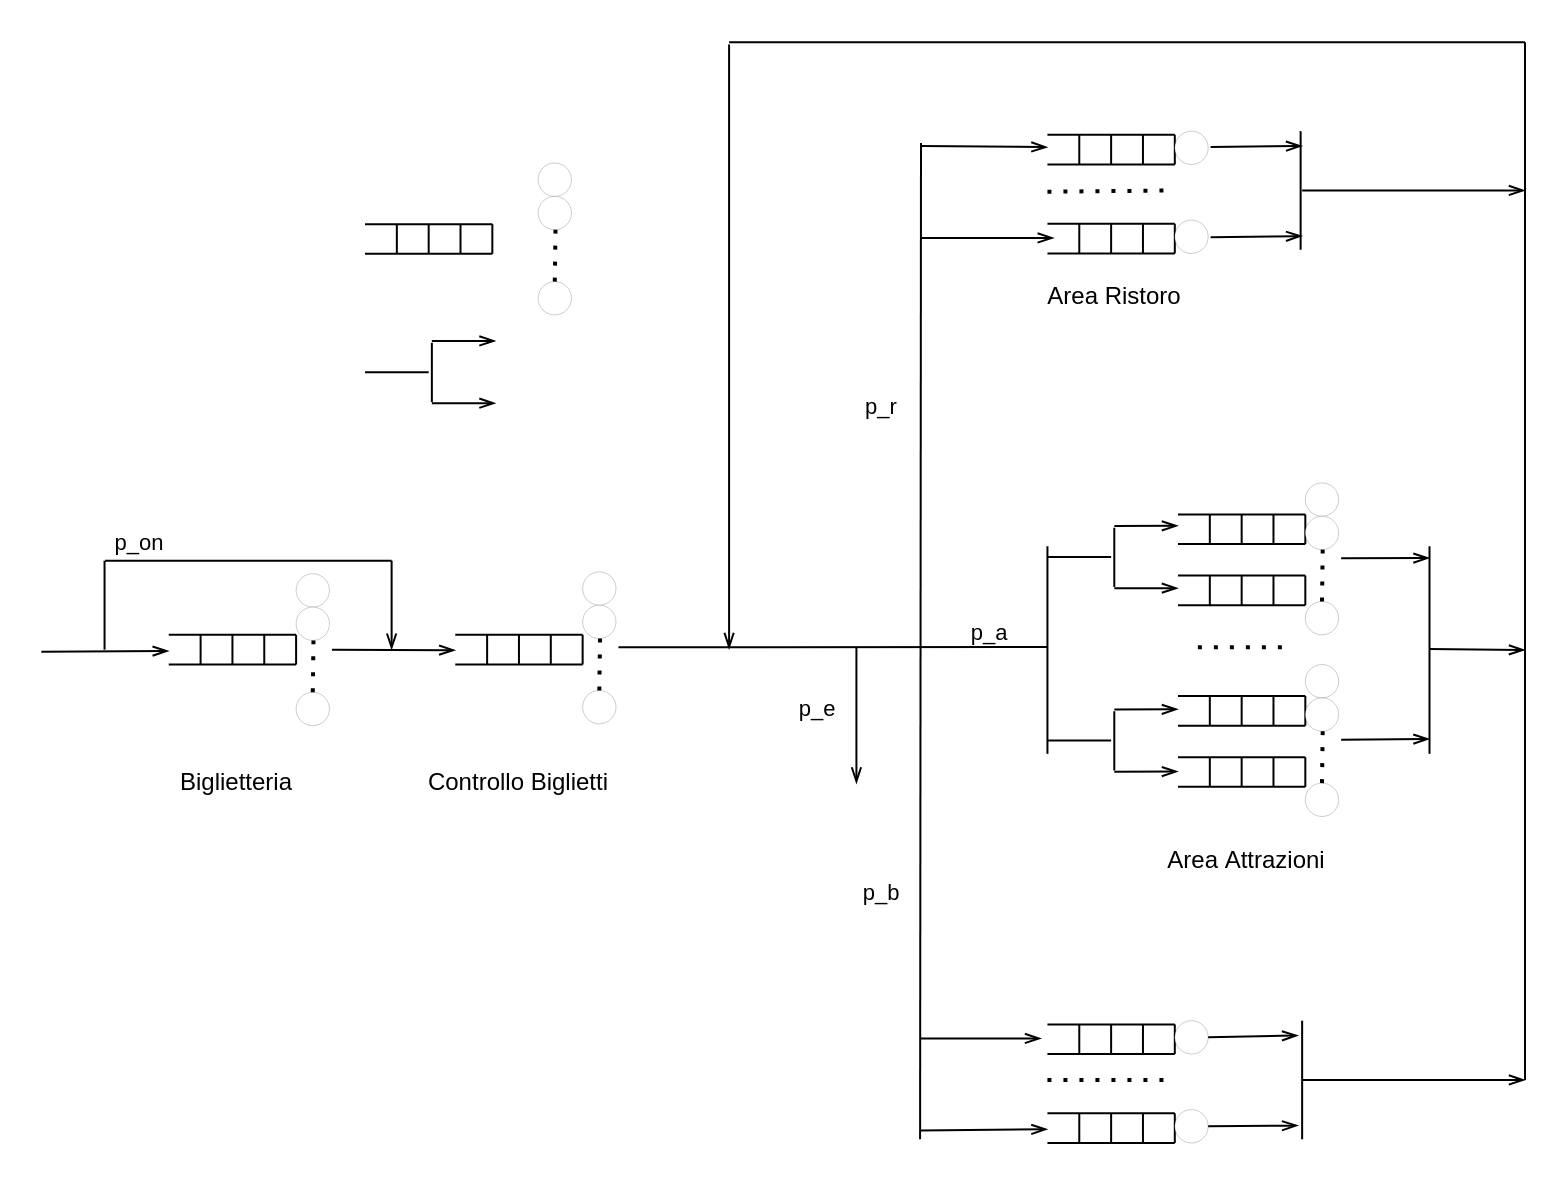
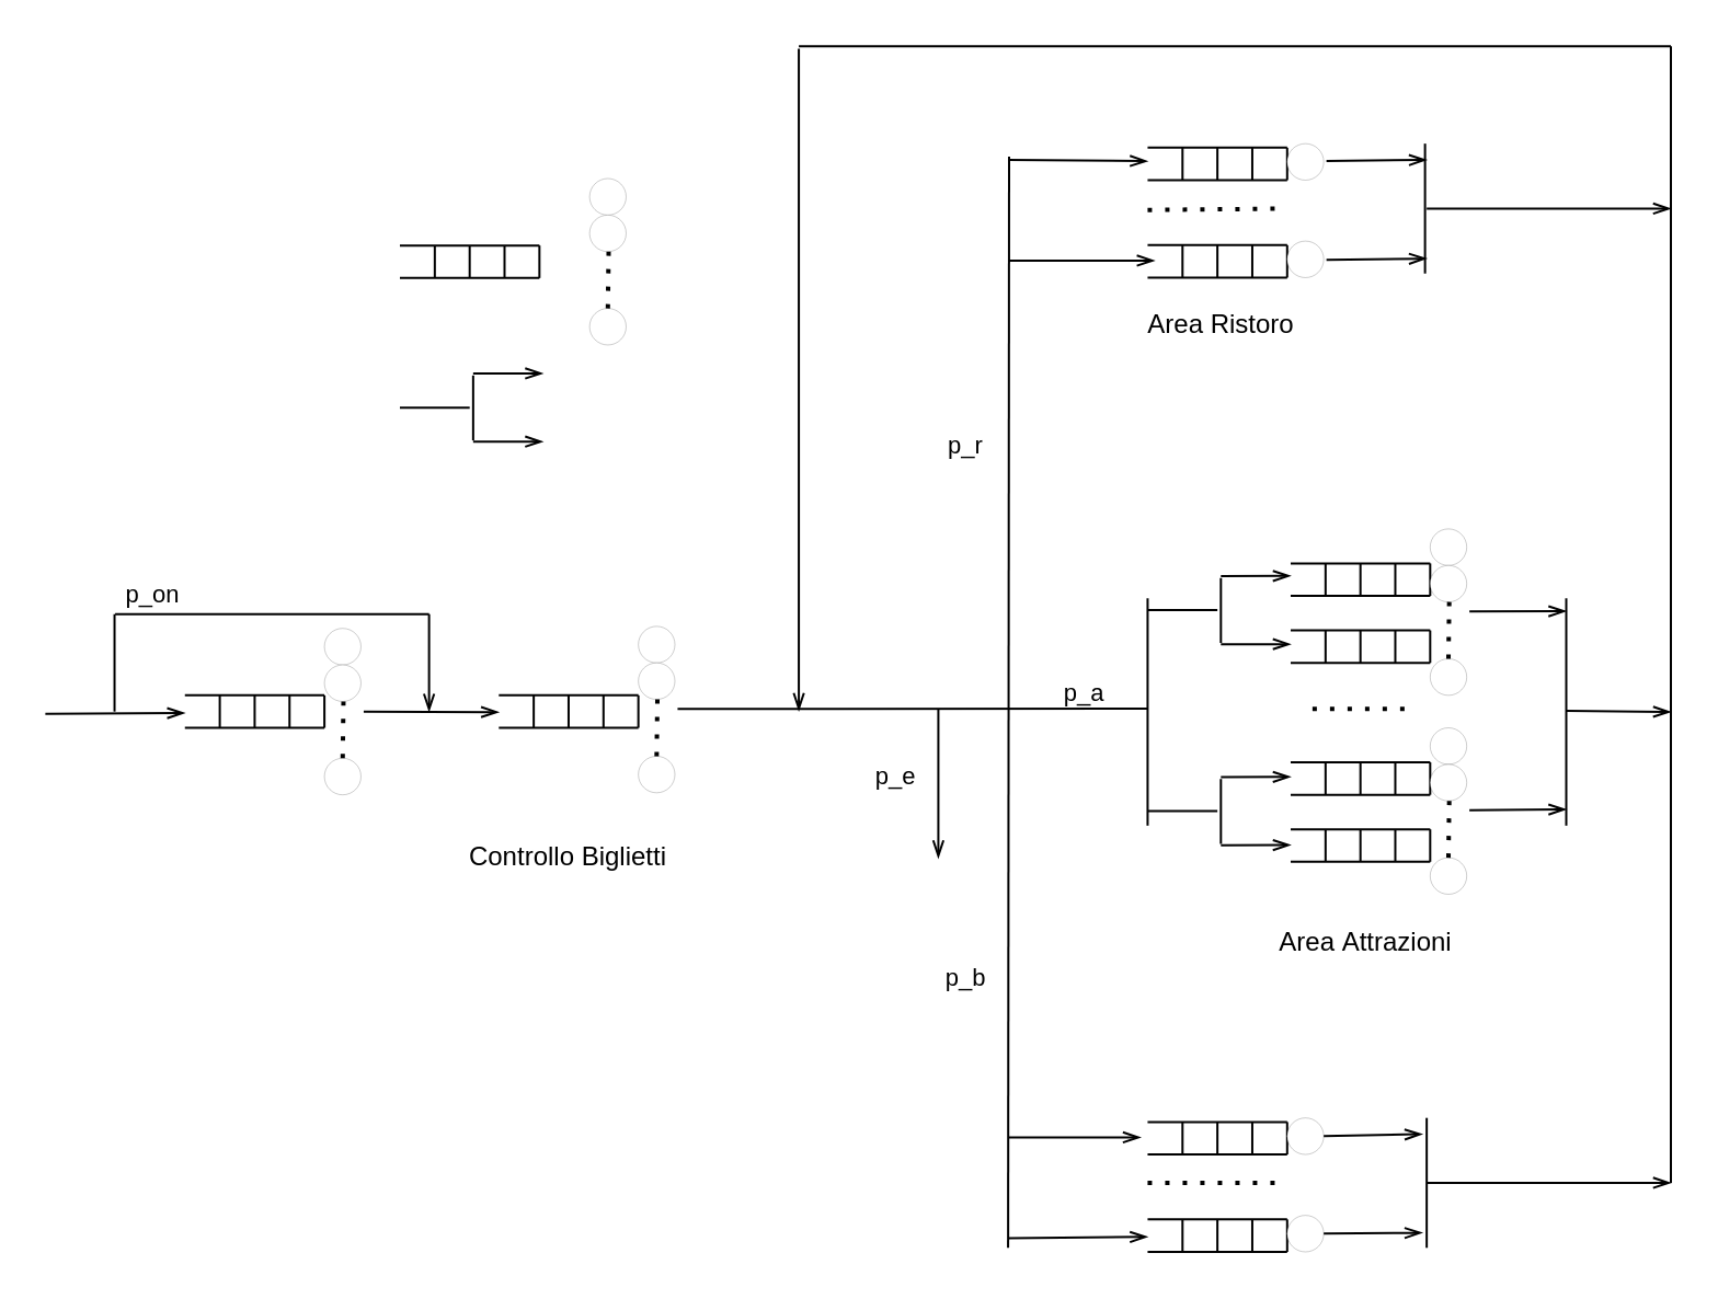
- <mxCell id="10" value="Biglietteria" style="text;html=1;align=center;verticalAlign=middle;whiteSpace=wrap;rounded=0;fontSize=12;" parent="1" vertex="1"><mxGeometry x="69.949" y="376.412" width="95.51" height="29.652" as="geometry" /></mxCell>
